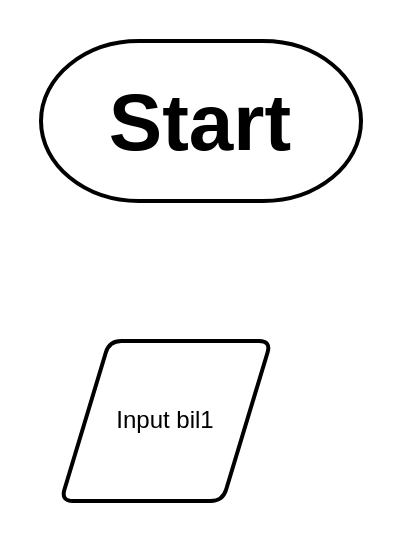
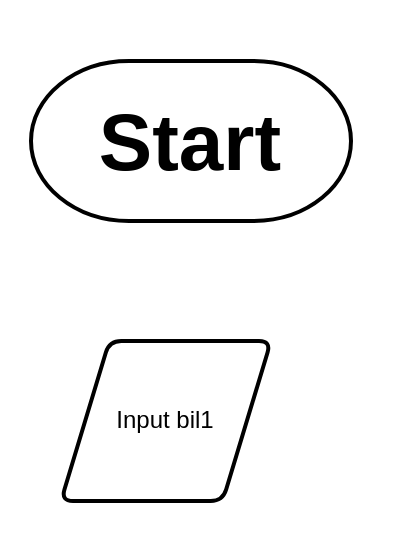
- <mxCell id="2" value="&lt;b&gt;&lt;font style=&quot;font-size: 40px&quot;&gt;Start&lt;/font&gt;&lt;/b&gt;" style="strokeWidth=2;html=1;shape=mxgraph.flowchart.terminator;whiteSpace=wrap;" vertex="1" parent="1"><mxGeometry x="20" y="20" width="160" height="80" as="geometry" /></mxCell>
+ <mxCell id="2" value="&lt;b&gt;&lt;font style=&quot;font-size: 40px&quot;&gt;Start&lt;/font&gt;&lt;/b&gt;" style="strokeWidth=2;html=1;shape=mxgraph.flowchart.terminator;whiteSpace=wrap;" vertex="1" parent="1"><mxGeometry x="15" y="30" width="160" height="80" as="geometry" /></mxCell>
